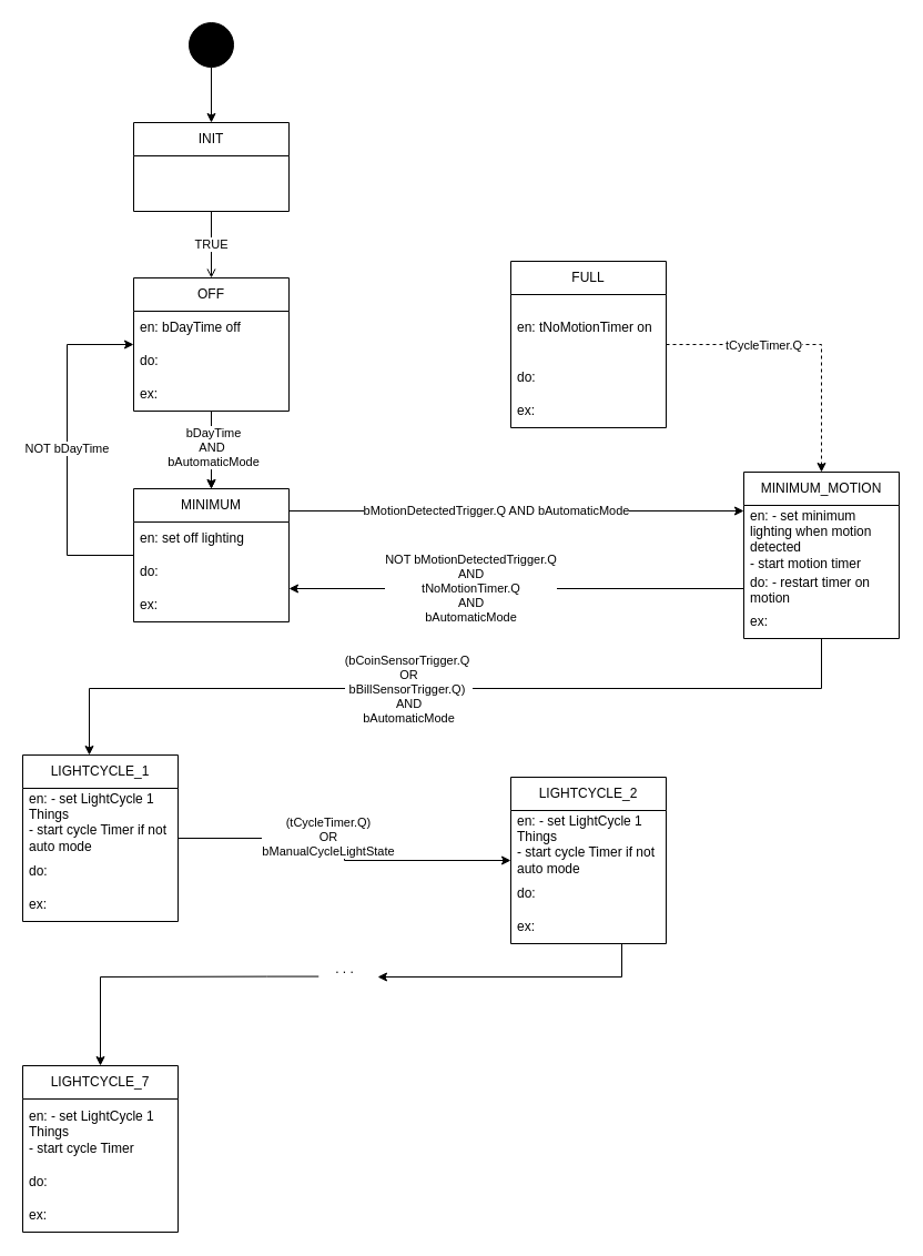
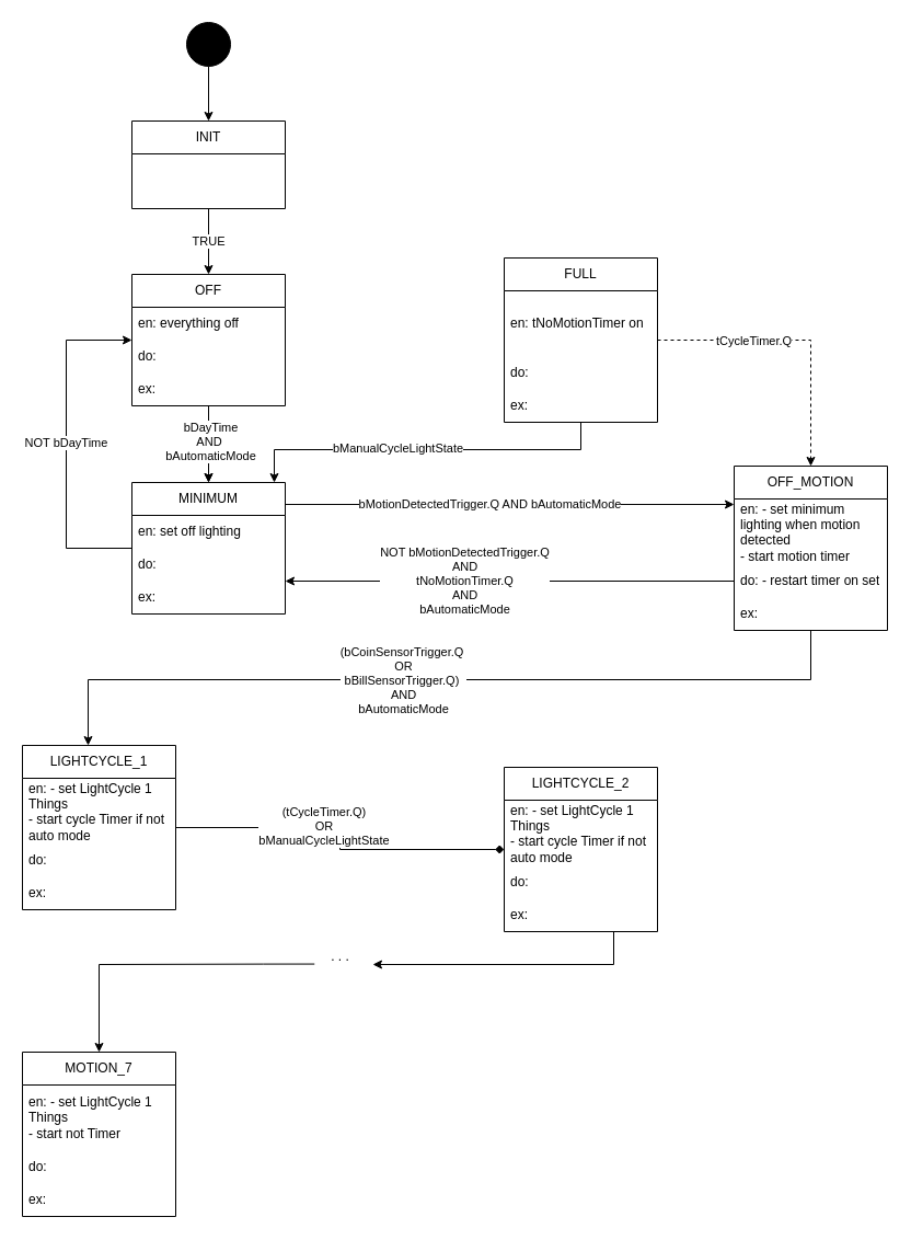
- <mxCell id="2" style="edgeStyle=orthogonalEdgeStyle;rounded=0;orthogonalLoop=1;jettySize=auto;html=1;endArrow=open;" edge="1" parent="1" source="4" target="10"><mxGeometry relative="1" as="geometry" /></mxCell>
+ <mxCell id="2" style="edgeStyle=orthogonalEdgeStyle;rounded=0;orthogonalLoop=1;jettySize=auto;html=1;" edge="1" parent="1" source="4" target="10"><mxGeometry relative="1" as="geometry" /></mxCell>
- <mxCell id="11" value="en: bDayTime off" style="text;strokeColor=none;fillColor=none;align=left;verticalAlign=middle;spacingLeft=4;spacingRight=4;overflow=hidden;points=[[0,0.5],[1,0.5]];portConstraint=eastwest;rotatable=0;whiteSpace=wrap;html=1;" vertex="1" parent="10"><mxGeometry y="30" width="140" height="30" as="geometry" /></mxCell>
+ <mxCell id="11" value="en: everything off" style="text;strokeColor=none;fillColor=none;align=left;verticalAlign=middle;spacingLeft=4;spacingRight=4;overflow=hidden;points=[[0,0.5],[1,0.5]];portConstraint=eastwest;rotatable=0;whiteSpace=wrap;html=1;" vertex="1" parent="10"><mxGeometry y="30" width="140" height="30" as="geometry" /></mxCell>
+ <mxCell id="47" style="edgeStyle=orthogonalEdgeStyle;rounded=0;orthogonalLoop=1;jettySize=auto;html=1;" edge="1" parent="1" source="51" target="18"><mxGeometry relative="1" as="geometry"><Array as="points"><mxPoint x="530" y="410" /><mxPoint x="250" y="410" /></Array></mxGeometry></mxCell>
+ <mxCell id="48" value="bManualCycleLightState" style="edgeLabel;html=1;align=center;verticalAlign=middle;resizable=0;points=[];" vertex="1" connectable="0" parent="47"><mxGeometry x="0.152" y="-2" relative="1" as="geometry"><mxPoint as="offset" /></mxGeometry></mxCell>
- <mxCell id="26" value="MINIMUM_MOTION" style="swimlane;fontStyle=0;childLayout=stackLayout;horizontal=1;startSize=30;horizontalStack=0;resizeParent=1;resizeParentMax=0;resizeLast=0;collapsible=1;marginBottom=0;whiteSpace=wrap;html=1;" vertex="1" parent="1"><mxGeometry x="670" y="425" width="140" height="150" as="geometry" /></mxCell>
+ <mxCell id="26" value="OFF_MOTION" style="swimlane;fontStyle=0;childLayout=stackLayout;horizontal=1;startSize=30;horizontalStack=0;resizeParent=1;resizeParentMax=0;resizeLast=0;collapsible=1;marginBottom=0;whiteSpace=wrap;html=1;" vertex="1" parent="1"><mxGeometry x="670" y="425" width="140" height="150" as="geometry" /></mxCell>
- <mxCell id="28" value="do: - restart timer on motion" style="text;strokeColor=none;fillColor=none;align=left;verticalAlign=middle;spacingLeft=4;spacingRight=4;overflow=hidden;points=[[0,0.5],[1,0.5]];portConstraint=eastwest;rotatable=0;whiteSpace=wrap;html=1;" vertex="1" parent="26"><mxGeometry y="90" width="140" height="30" as="geometry" /></mxCell>
+ <mxCell id="28" value="do: - restart timer on set" style="text;strokeColor=none;fillColor=none;align=left;verticalAlign=middle;spacingLeft=4;spacingRight=4;overflow=hidden;points=[[0,0.5],[1,0.5]];portConstraint=eastwest;rotatable=0;whiteSpace=wrap;html=1;" vertex="1" parent="26"><mxGeometry y="90" width="140" height="30" as="geometry" /></mxCell>
- <mxCell id="30" style="edgeStyle=orthogonalEdgeStyle;rounded=0;orthogonalLoop=1;jettySize=auto;html=1;" edge="1" parent="1" source="32" target="38"><mxGeometry relative="1" as="geometry" /></mxCell>
+ <mxCell id="30" style="edgeStyle=orthogonalEdgeStyle;rounded=0;orthogonalLoop=1;jettySize=auto;html=1;endArrow=diamond;" edge="1" parent="1" source="32" target="38"><mxGeometry relative="1" as="geometry" /></mxCell>
- <mxCell id="42" value="LIGHTCYCLE_7" style="swimlane;fontStyle=0;childLayout=stackLayout;horizontal=1;startSize=30;horizontalStack=0;resizeParent=1;resizeParentMax=0;resizeLast=0;collapsible=1;marginBottom=0;whiteSpace=wrap;html=1;" vertex="1" parent="1"><mxGeometry x="20" y="960" width="140" height="150" as="geometry" /></mxCell>
+ <mxCell id="42" value="MOTION_7" style="swimlane;fontStyle=0;childLayout=stackLayout;horizontal=1;startSize=30;horizontalStack=0;resizeParent=1;resizeParentMax=0;resizeLast=0;collapsible=1;marginBottom=0;whiteSpace=wrap;html=1;" vertex="1" parent="1"><mxGeometry x="20" y="960" width="140" height="150" as="geometry" /></mxCell>
- <mxCell id="43" value="en: - set LightCycle 1 Things&lt;div&gt;- start cycle Timer&lt;/div&gt;" style="text;strokeColor=none;fillColor=none;align=left;verticalAlign=middle;spacingLeft=4;spacingRight=4;overflow=hidden;points=[[0,0.5],[1,0.5]];portConstraint=eastwest;rotatable=0;whiteSpace=wrap;html=1;" vertex="1" parent="42"><mxGeometry y="30" width="140" height="60" as="geometry" /></mxCell>
+ <mxCell id="43" value="en: - set LightCycle 1 Things&lt;div&gt;- start not Timer&lt;/div&gt;" style="text;strokeColor=none;fillColor=none;align=left;verticalAlign=middle;spacingLeft=4;spacingRight=4;overflow=hidden;points=[[0,0.5],[1,0.5]];portConstraint=eastwest;rotatable=0;whiteSpace=wrap;html=1;" vertex="1" parent="42"><mxGeometry y="30" width="140" height="60" as="geometry" /></mxCell>
